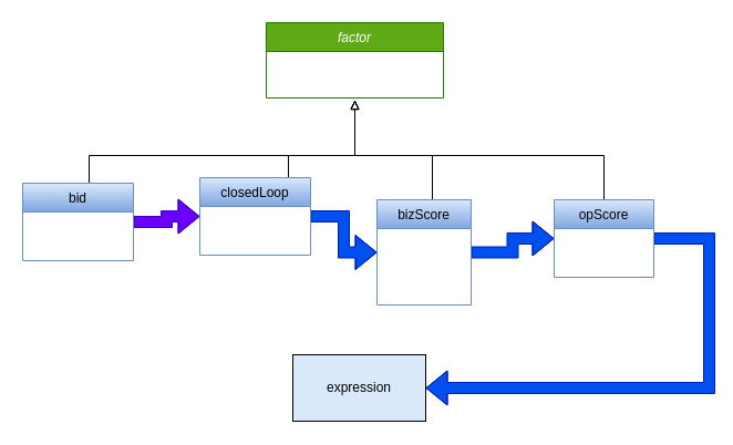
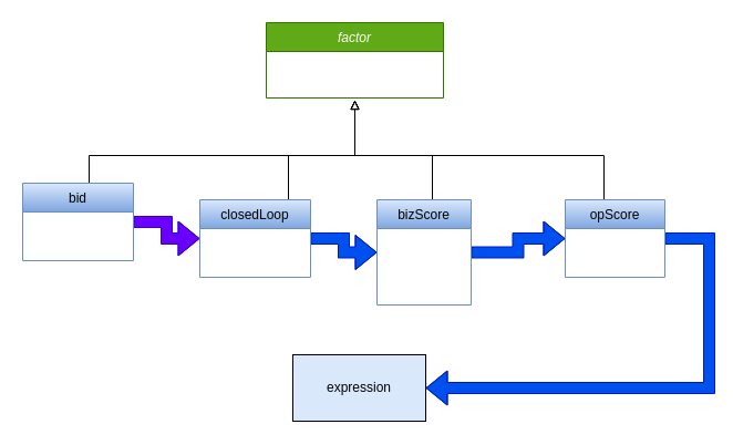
- <mxCell id="8" value="closedLoop" style="swimlane;fontStyle=0;align=center;verticalAlign=top;childLayout=stackLayout;horizontal=1;startSize=26;horizontalStack=0;resizeParent=1;resizeLast=0;collapsible=1;marginBottom=0;rounded=0;shadow=0;strokeWidth=1;fillColor=#dae8fc;strokeColor=#6c8ebf;gradientColor=#7ea6e0;" parent="1" vertex="1"><mxGeometry x="180" y="160" width="100" height="70" as="geometry"><mxRectangle x="340" y="380" width="170" height="26" as="alternateBounds" /></mxGeometry></mxCell>
+ <mxCell id="8" value="closedLoop" style="swimlane;fontStyle=0;align=center;verticalAlign=top;childLayout=stackLayout;horizontal=1;startSize=26;horizontalStack=0;resizeParent=1;resizeLast=0;collapsible=1;marginBottom=0;rounded=0;shadow=0;strokeWidth=1;fillColor=#dae8fc;strokeColor=#6c8ebf;gradientColor=#7ea6e0;" parent="1" vertex="1"><mxGeometry x="180" y="180" width="100" height="70" as="geometry"><mxRectangle x="340" y="380" width="170" height="26" as="alternateBounds" /></mxGeometry></mxCell>
- <mxCell id="14" value="opScore" style="swimlane;fontStyle=0;align=center;verticalAlign=top;childLayout=stackLayout;horizontal=1;startSize=26;horizontalStack=0;resizeParent=1;resizeLast=0;collapsible=1;marginBottom=0;rounded=0;shadow=0;strokeWidth=1;fillColor=#dae8fc;strokeColor=#6c8ebf;gradientColor=#7ea6e0;" vertex="1" parent="1"><mxGeometry x="500" y="180" width="90" height="70" as="geometry"><mxRectangle x="340" y="380" width="170" height="26" as="alternateBounds" /></mxGeometry></mxCell>
+ <mxCell id="14" value="opScore" style="swimlane;fontStyle=0;align=center;verticalAlign=top;childLayout=stackLayout;horizontal=1;startSize=26;horizontalStack=0;resizeParent=1;resizeLast=0;collapsible=1;marginBottom=0;rounded=0;shadow=0;strokeWidth=1;fillColor=#dae8fc;strokeColor=#6c8ebf;gradientColor=#7ea6e0;" vertex="1" parent="1"><mxGeometry x="510" y="180" width="90" height="70" as="geometry"><mxRectangle x="340" y="380" width="170" height="26" as="alternateBounds" /></mxGeometry></mxCell>
